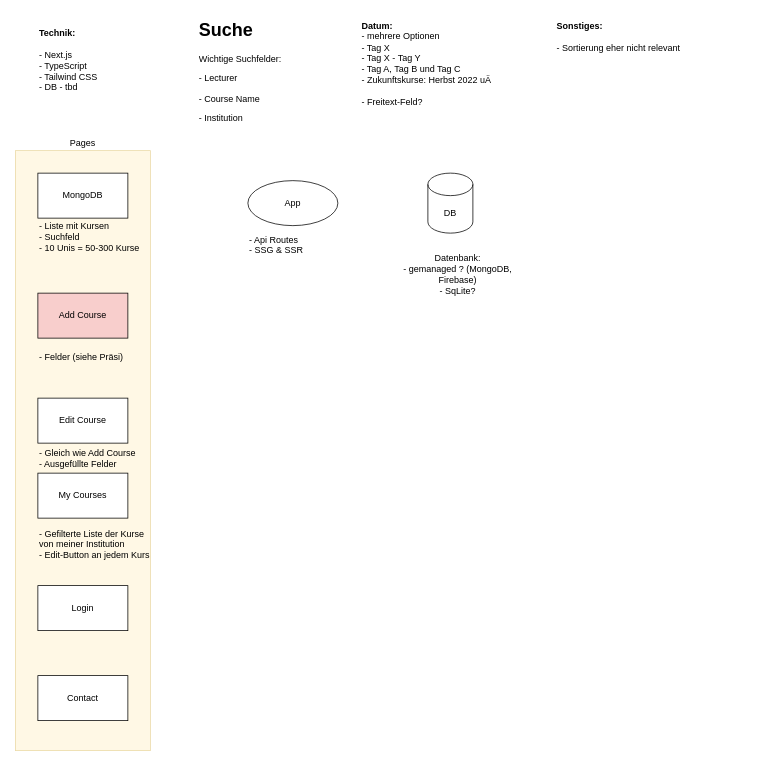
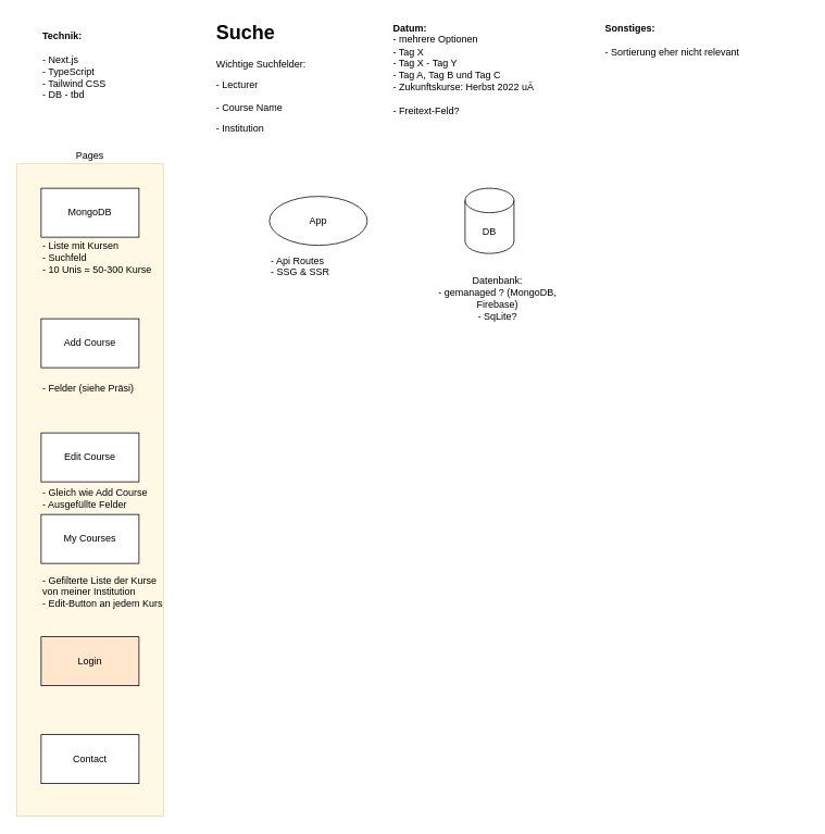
- <mxCell id="7" value="Add Course" style="rounded=0;whiteSpace=wrap;html=1;fillColor=#f8cecc;" parent="1" vertex="1"><mxGeometry x="50" y="390" width="120" height="60" as="geometry" /></mxCell>
+ <mxCell id="7" value="Add Course" style="rounded=0;whiteSpace=wrap;html=1;" parent="1" vertex="1"><mxGeometry x="50" y="390" width="120" height="60" as="geometry" /></mxCell>
- <mxCell id="9" value="Login" style="rounded=0;whiteSpace=wrap;html=1;" parent="1" vertex="1"><mxGeometry x="50" y="780" width="120" height="60" as="geometry" /></mxCell>
+ <mxCell id="9" value="Login" style="rounded=0;whiteSpace=wrap;html=1;fillColor=#ffe6cc;" parent="1" vertex="1"><mxGeometry x="50" y="780" width="120" height="60" as="geometry" /></mxCell>
